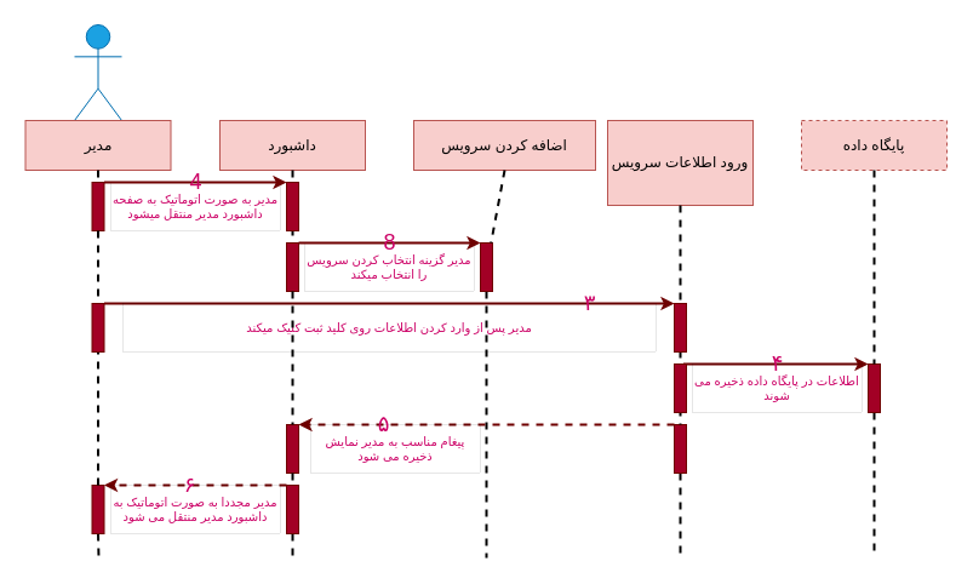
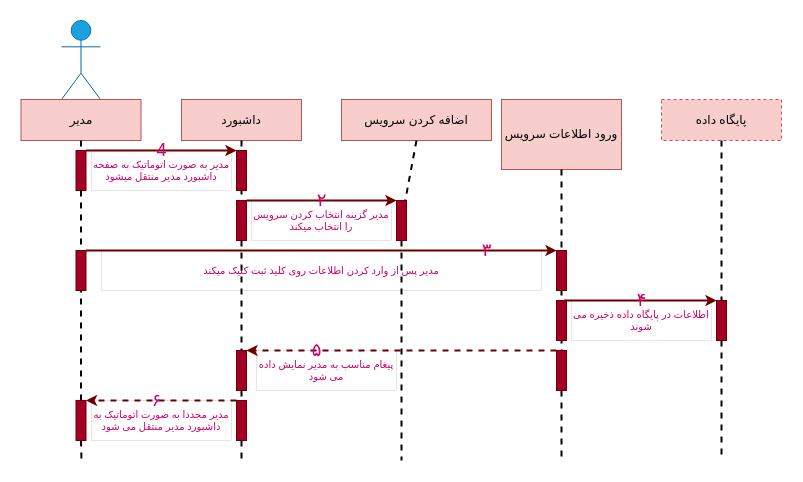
- <mxCell id="25" value="8" style="text;html=1;align=center;verticalAlign=middle;resizable=0;points=[];autosize=1;strokeColor=none;fillColor=none;fontSize=18;fontColor=#CC0066;" vertex="1" parent="1"><mxGeometry x="306" y="180" width="30" height="40" as="geometry" /></mxCell>
+ <mxCell id="25" value="۲" style="text;html=1;align=center;verticalAlign=middle;resizable=0;points=[];autosize=1;strokeColor=none;fillColor=none;fontSize=18;fontColor=#CC0066;" vertex="1" parent="1"><mxGeometry x="306" y="180" width="30" height="40" as="geometry" /></mxCell>
- <mxCell id="39" value="&lt;font color=&quot;#cc0066&quot;&gt;پیغام مناسب به مدیر نمایش ذخیره می شود&lt;/font&gt;" style="fontSize=10;labelBorderColor=none;labelBackgroundColor=none;fontColor=default;whiteSpace=wrap;html=1;strokeWidth=0;fillColor=none;" vertex="1" parent="1"><mxGeometry x="256" y="350" width="140" height="40" as="geometry" /></mxCell>
+ <mxCell id="39" value="&lt;font color=&quot;#cc0066&quot;&gt;پیغام مناسب به مدیر نمایش داده می شود&lt;/font&gt;" style="fontSize=10;labelBorderColor=none;labelBackgroundColor=none;fontColor=default;whiteSpace=wrap;html=1;strokeWidth=0;fillColor=none;" vertex="1" parent="1"><mxGeometry x="256" y="350" width="140" height="40" as="geometry" /></mxCell>
